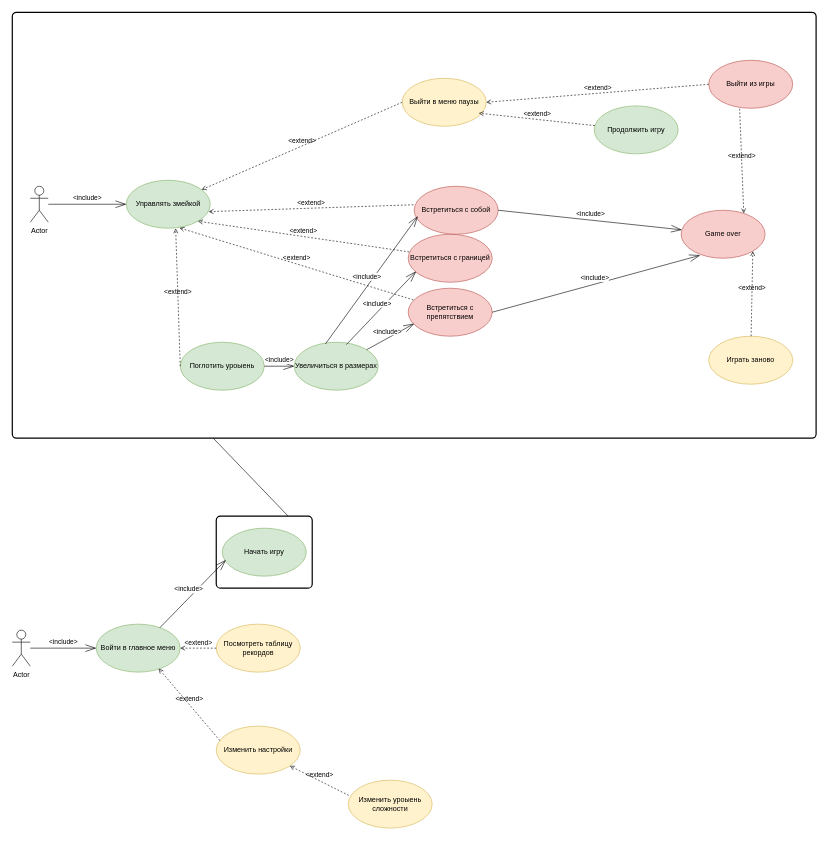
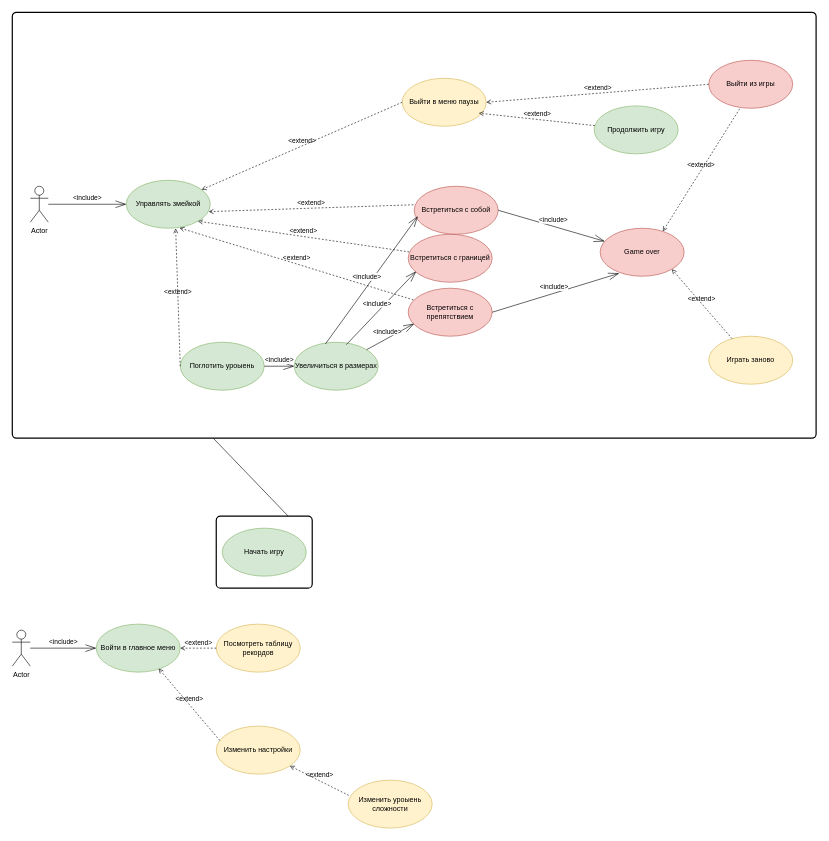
- <mxCell id="29" value="Game over" style="ellipse;whiteSpace=wrap;html=1;fillColor=#f8cecc;strokeColor=#b85450;" parent="1" vertex="1"><mxGeometry x="1135" y="350" width="140" height="80" as="geometry" /></mxCell>
+ <mxCell id="29" value="Game over" style="ellipse;whiteSpace=wrap;html=1;fillColor=#f8cecc;strokeColor=#b85450;" parent="1" vertex="1"><mxGeometry x="1000" y="380" width="140" height="80" as="geometry" /></mxCell>
- <mxCell id="7" value="&amp;lt;include&amp;gt;" style="endArrow=openThin;endSize=16;endFill=0;html=1;rounded=0;exitX=0.757;exitY=0.075;exitDx=0;exitDy=0;entryX=0.043;entryY=0.663;entryDx=0;entryDy=0;entryPerimeter=0;exitPerimeter=0;" parent="1" source="6" target="3" edge="1"><mxGeometry y="10" width="160" relative="1" as="geometry"><mxPoint x="220" y="970" as="sourcePoint" /><mxPoint x="260" y="1270" as="targetPoint" /><mxPoint as="offset" /></mxGeometry></mxCell>
